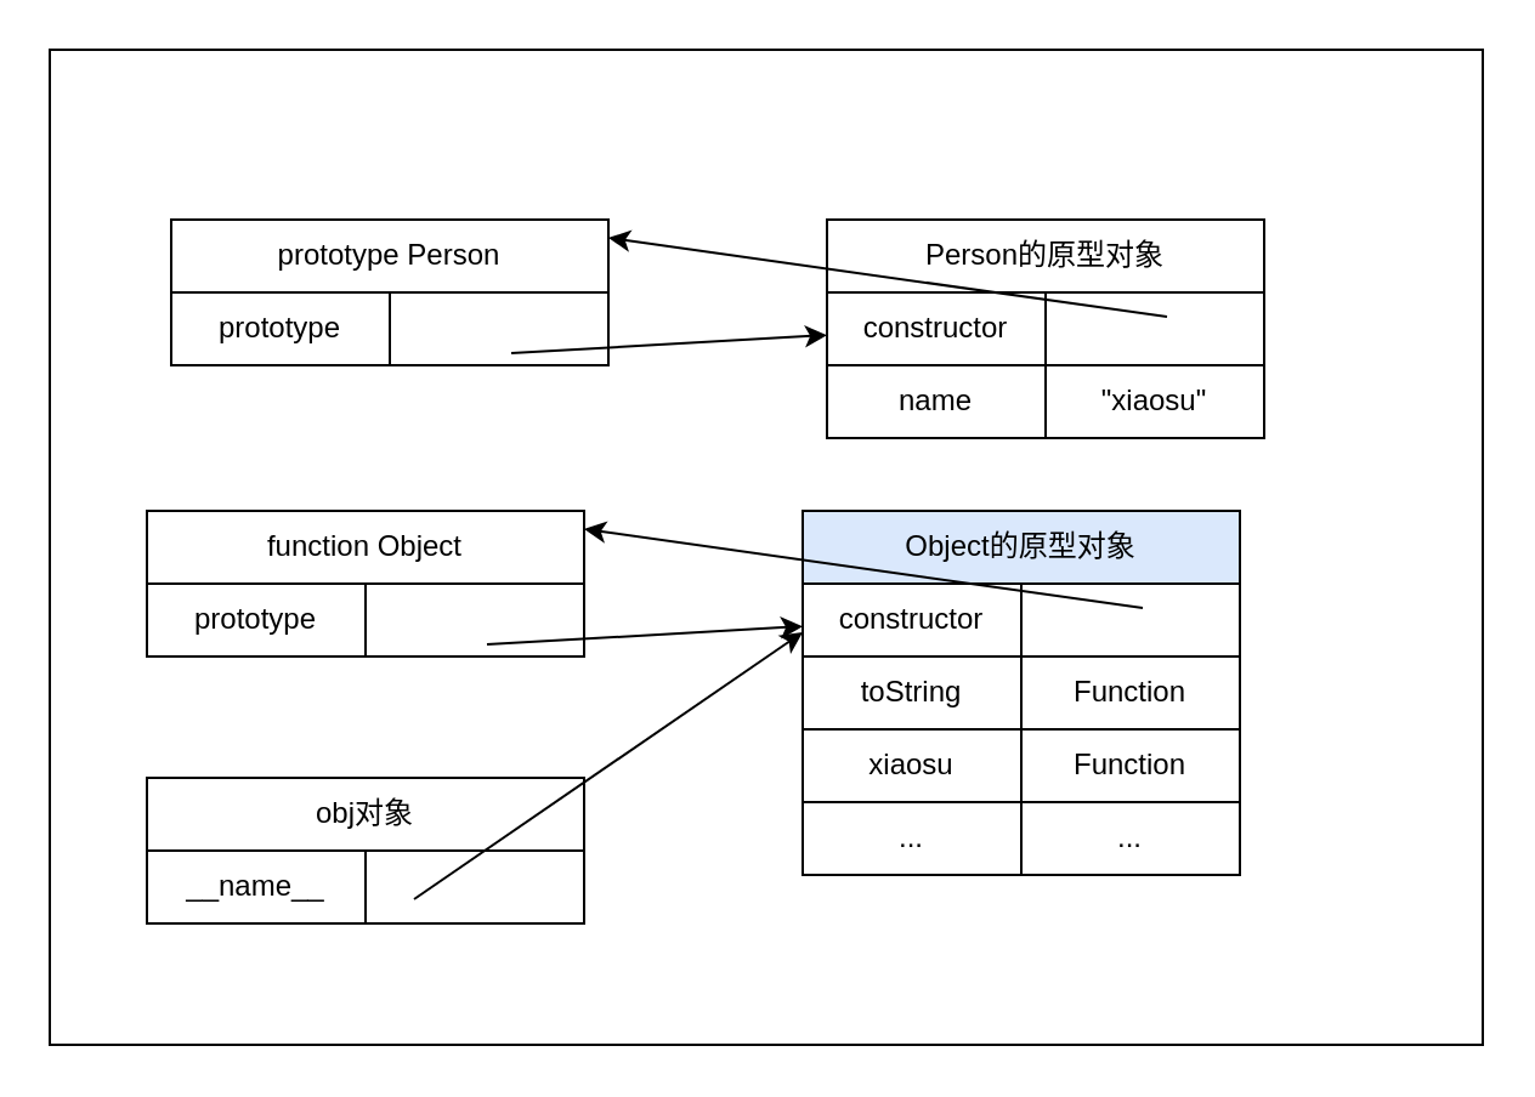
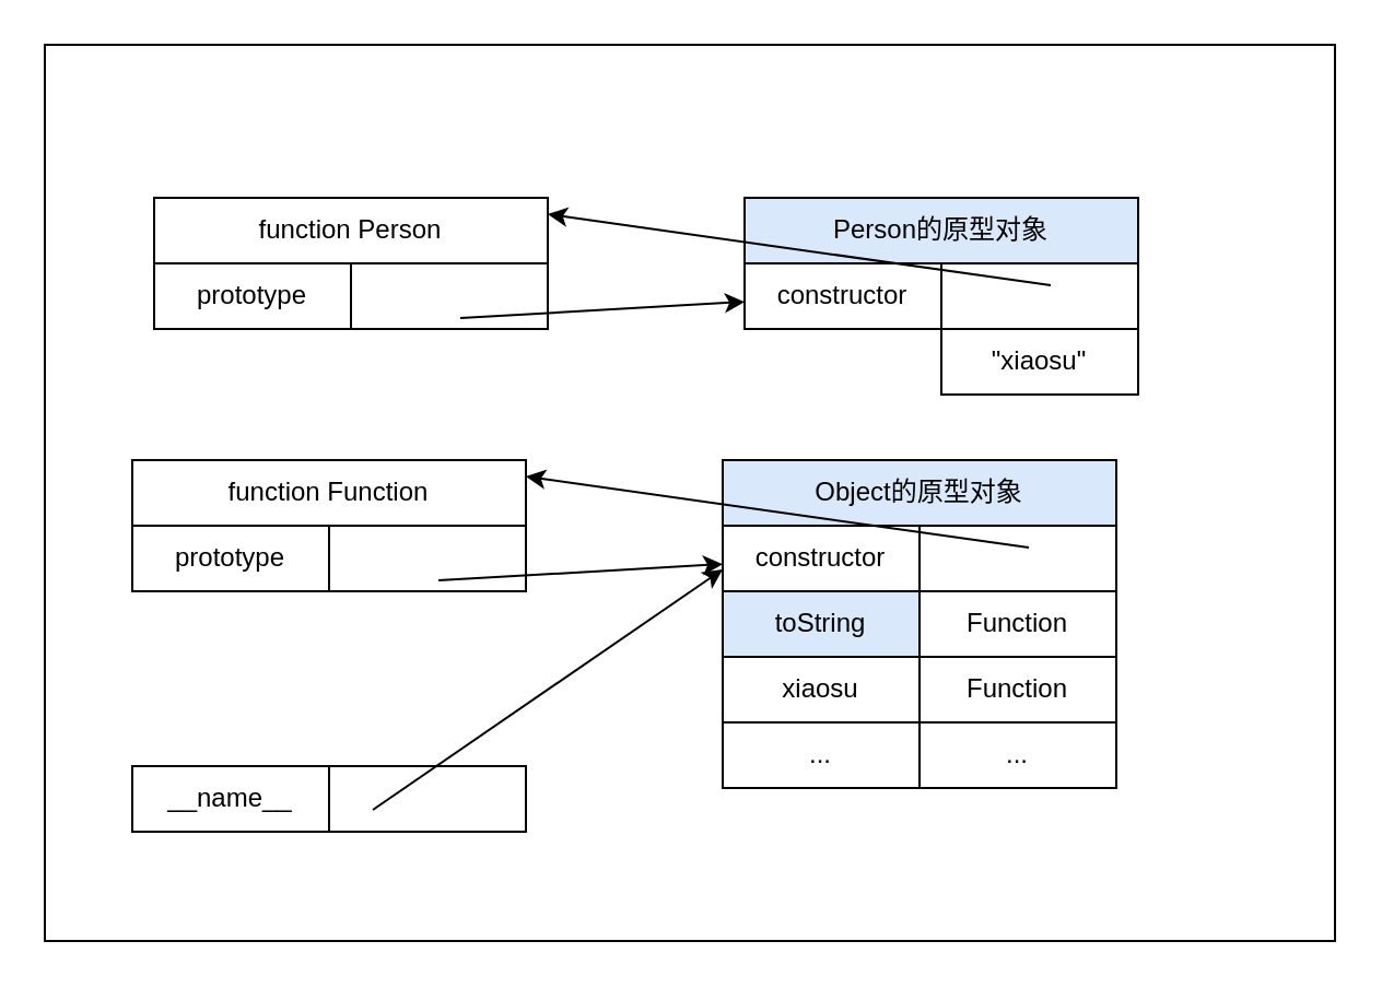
- <mxCell id="4" value="prototype Person" style="rounded=0;whiteSpace=wrap;html=1;" vertex="1" parent="1"><mxGeometry x="70" y="90" width="180" height="30" as="geometry" /></mxCell>
+ <mxCell id="4" value="function Person" style="rounded=0;whiteSpace=wrap;html=1;" vertex="1" parent="1"><mxGeometry x="70" y="90" width="180" height="30" as="geometry" /></mxCell>
- <mxCell id="7" value="Person的原型对象" style="rounded=0;whiteSpace=wrap;html=1;" vertex="1" parent="1"><mxGeometry x="340" y="90" width="180" height="30" as="geometry" /></mxCell>
+ <mxCell id="7" value="Person的原型对象" style="rounded=0;whiteSpace=wrap;html=1;fillColor=#dae8fc;" vertex="1" parent="1"><mxGeometry x="340" y="90" width="180" height="30" as="geometry" /></mxCell>
- <mxCell id="10" value="name" style="rounded=0;whiteSpace=wrap;html=1;" vertex="1" parent="1"><mxGeometry x="340" y="150" width="90" height="30" as="geometry" /></mxCell>
- <mxCell id="14" value="function Object" style="rounded=0;whiteSpace=wrap;html=1;" vertex="1" parent="1"><mxGeometry x="60" y="210" width="180" height="30" as="geometry" /></mxCell>
+ <mxCell id="14" value="function Function" style="rounded=0;whiteSpace=wrap;html=1;" vertex="1" parent="1"><mxGeometry x="60" y="210" width="180" height="30" as="geometry" /></mxCell>
- <mxCell id="20" value="toString" style="rounded=0;whiteSpace=wrap;html=1;" vertex="1" parent="1"><mxGeometry x="330" y="270" width="90" height="30" as="geometry" /></mxCell>
+ <mxCell id="20" value="toString" style="rounded=0;whiteSpace=wrap;html=1;fillColor=#dae8fc;" vertex="1" parent="1"><mxGeometry x="330" y="270" width="90" height="30" as="geometry" /></mxCell>
- <mxCell id="28" value="obj对象" style="rounded=0;whiteSpace=wrap;html=1;" vertex="1" parent="1"><mxGeometry x="60" y="320" width="180" height="30" as="geometry" /></mxCell>
